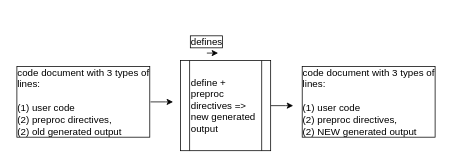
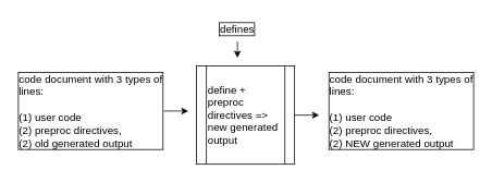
- <mxCell id="6" value="&lt;div&gt;defines&lt;/div&gt;" style="text;html=1;strokeColor=none;fillColor=none;align=center;verticalAlign=middle;whiteSpace=wrap;rounded=0;fontSize=13;labelBorderColor=#000000;" vertex="1" parent="2"><mxGeometry x="235" y="20" width="40" height="30" as="geometry" /></mxCell>
+ <mxCell id="6" value="&lt;div&gt;defines&lt;/div&gt;" style="text;html=1;strokeColor=none;fillColor=none;align=center;verticalAlign=middle;whiteSpace=wrap;rounded=0;fontSize=13;labelBorderColor=#000000;" vertex="1" parent="2"><mxGeometry x="250" width="40" height="30" as="geometry" /></mxCell>
